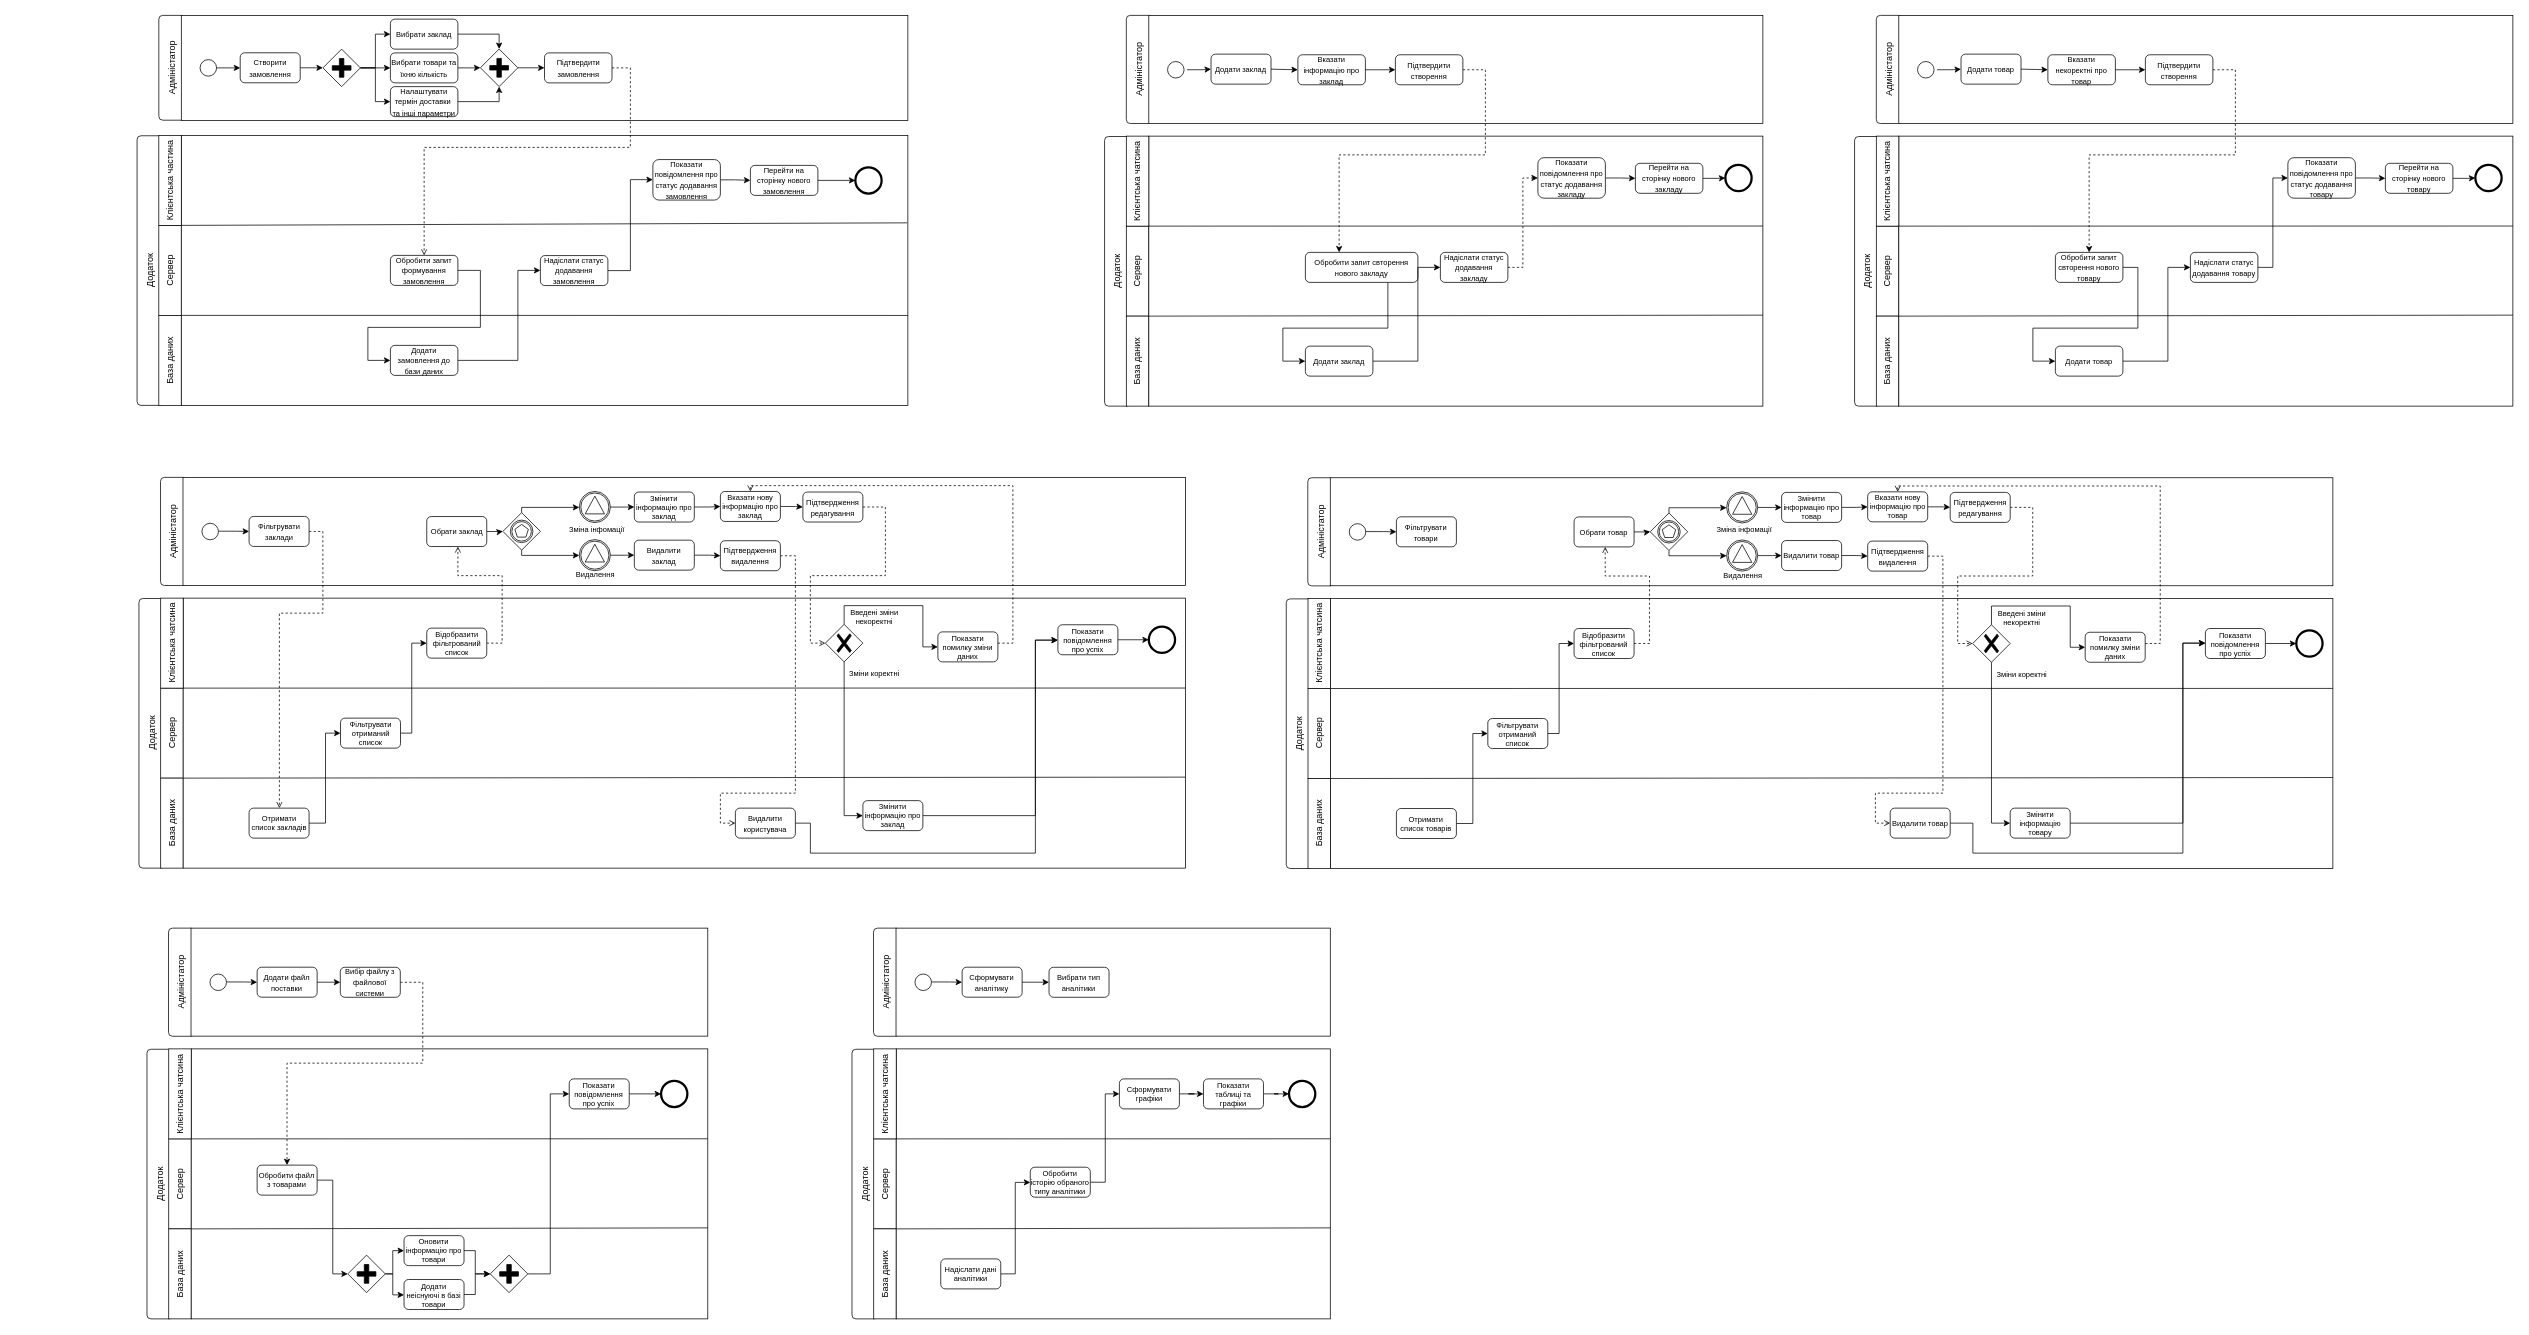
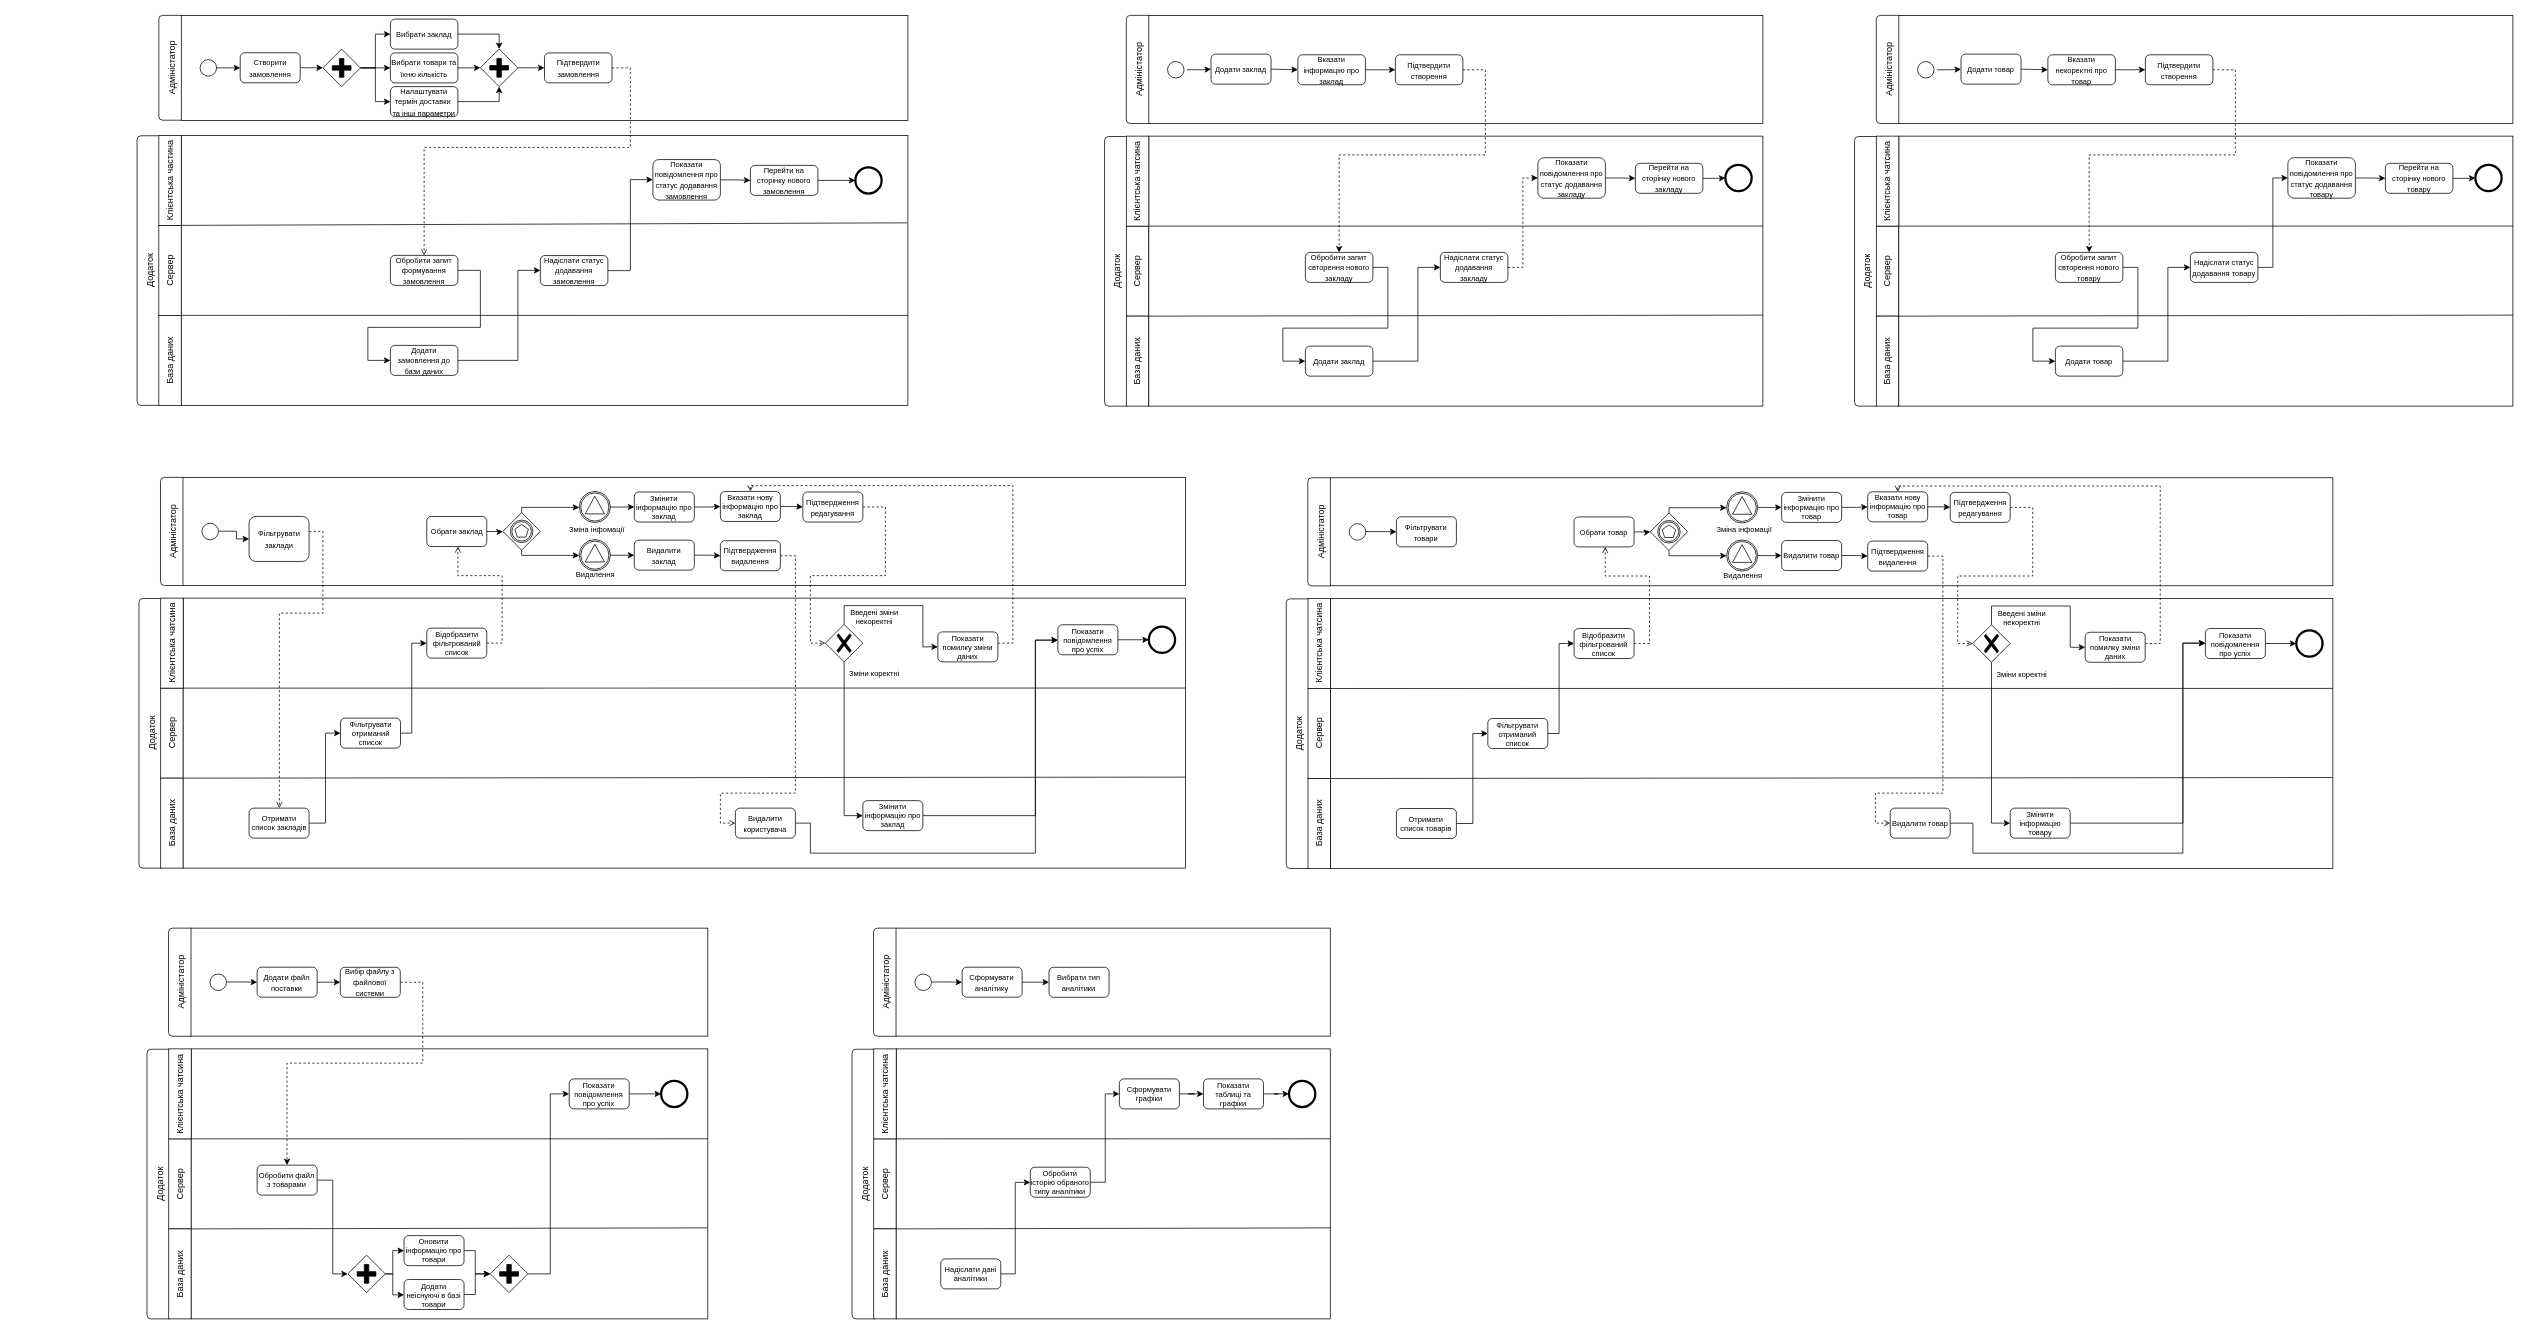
- <mxCell id="60" value="&lt;span style=&quot;font-size: 10px;&quot;&gt;Обробити запит свторення нового закладу&lt;/span&gt;" style="rounded=1;whiteSpace=wrap;html=1;" vertex="1" parent="1"><mxGeometry x="1740" y="336" width="150" height="40" as="geometry" /></mxCell>
+ <mxCell id="60" value="&lt;span style=&quot;font-size: 10px;&quot;&gt;Обробити запит свторення нового закладу&lt;/span&gt;" style="rounded=1;whiteSpace=wrap;html=1;" vertex="1" parent="1"><mxGeometry x="1740" y="336" width="90" height="40" as="geometry" /></mxCell>
- <mxCell id="80" value="&lt;span style=&quot;font-size: 10px;&quot;&gt;Фільтрувати заклади&lt;/span&gt;" style="rounded=1;whiteSpace=wrap;html=1;" vertex="1" parent="1"><mxGeometry x="331.62" y="688.1" width="80" height="40" as="geometry" /></mxCell>
+ <mxCell id="80" value="&lt;span style=&quot;font-size: 10px;&quot;&gt;Фільтрувати заклади&lt;/span&gt;" style="rounded=1;whiteSpace=wrap;html=1;" vertex="1" parent="1"><mxGeometry x="331.62" y="688.1" width="80" height="60" as="geometry" /></mxCell>
